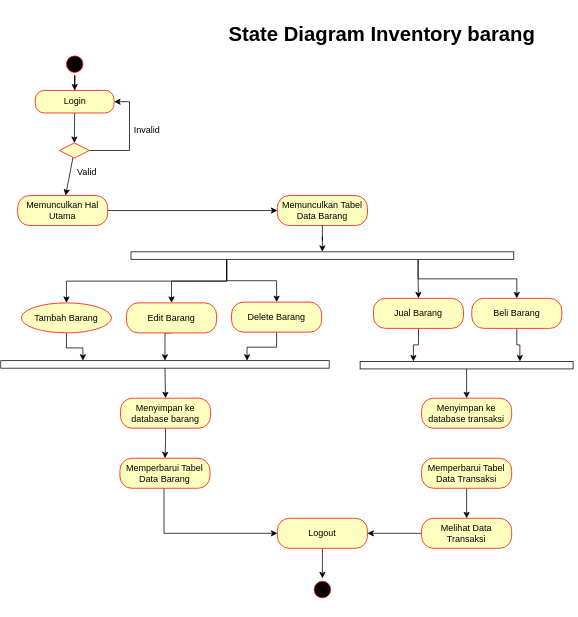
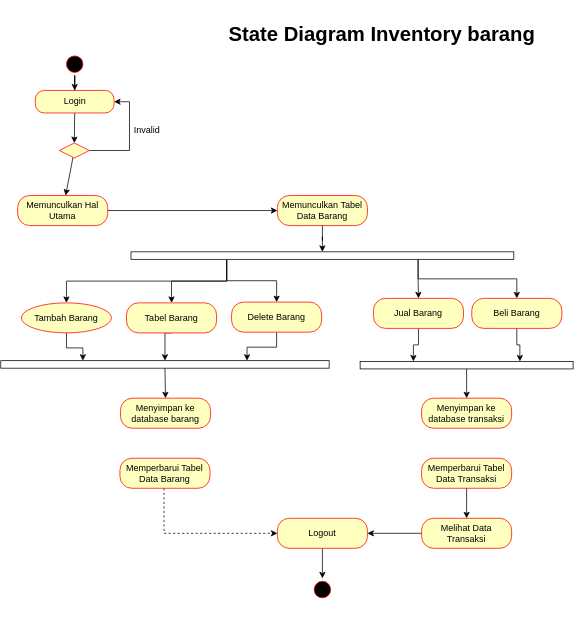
- <mxCell id="14" value="Valid" style="text;html=1;align=center;verticalAlign=middle;resizable=0;points=[];autosize=1;strokeColor=none;fillColor=none;" vertex="1" parent="1"><mxGeometry x="87" y="214" width="50" height="30" as="geometry" /></mxCell>
- <mxCell id="23" value="Edit Barang" style="rounded=1;whiteSpace=wrap;html=1;arcSize=40;fontColor=#000000;fillColor=#ffffc0;strokeColor=#ff0000;" vertex="1" parent="1"><mxGeometry x="165" y="403" width="120" height="40" as="geometry" /></mxCell>
+ <mxCell id="23" value="Tabel Barang" style="rounded=1;whiteSpace=wrap;html=1;arcSize=40;fontColor=#000000;fillColor=#ffffc0;strokeColor=#ff0000;" vertex="1" parent="1"><mxGeometry x="165" y="403" width="120" height="40" as="geometry" /></mxCell>
- <mxCell id="36" style="edgeStyle=orthogonalEdgeStyle;rounded=0;orthogonalLoop=1;jettySize=auto;html=1;entryX=0.5;entryY=0;entryDx=0;entryDy=0;" edge="1" parent="1" source="37" target="40"><mxGeometry relative="1" as="geometry" /></mxCell>
- <mxCell id="39" style="edgeStyle=orthogonalEdgeStyle;rounded=0;orthogonalLoop=1;jettySize=auto;html=1;entryX=0;entryY=0.5;entryDx=0;entryDy=0;" edge="1" parent="1" source="40" target="46"><mxGeometry relative="1" as="geometry"><Array as="points"><mxPoint x="215" y="710" /></Array></mxGeometry></mxCell>
+ <mxCell id="39" style="edgeStyle=orthogonalEdgeStyle;rounded=0;orthogonalLoop=1;jettySize=auto;html=1;entryX=0;entryY=0.5;entryDx=0;entryDy=0;dashed=1;" edge="1" parent="1" source="40" target="46"><mxGeometry relative="1" as="geometry"><Array as="points"><mxPoint x="215" y="710" /></Array></mxGeometry></mxCell>
